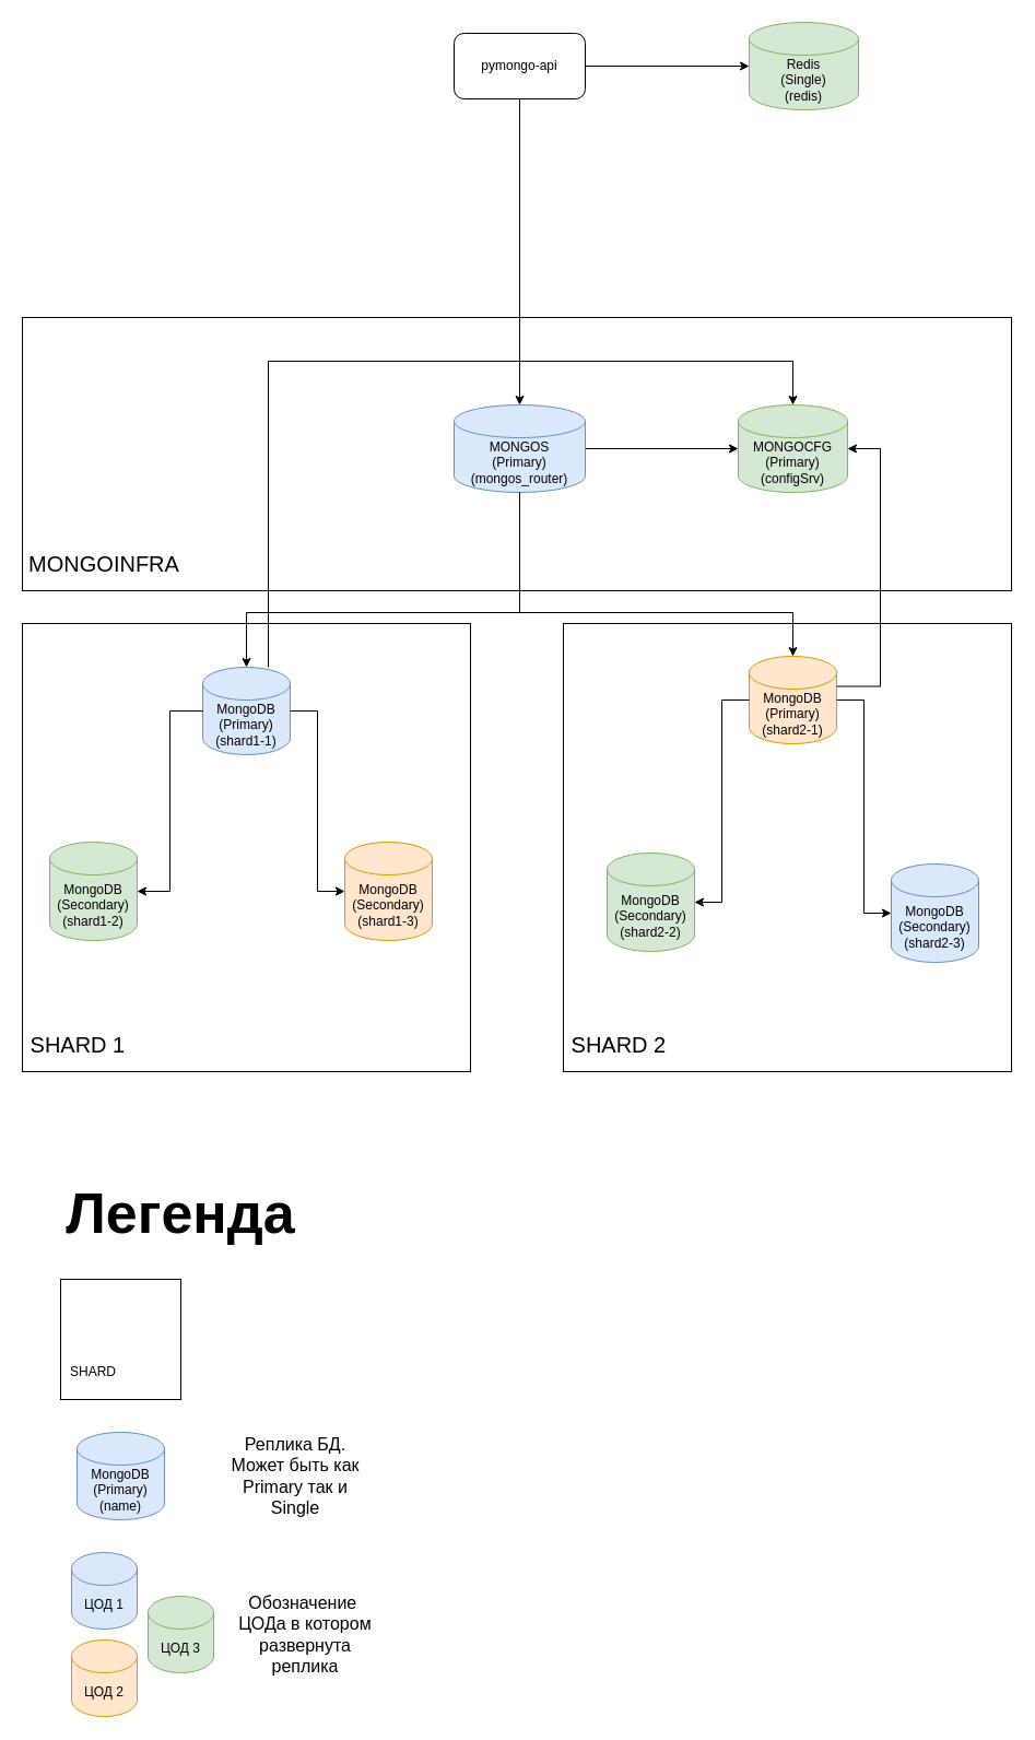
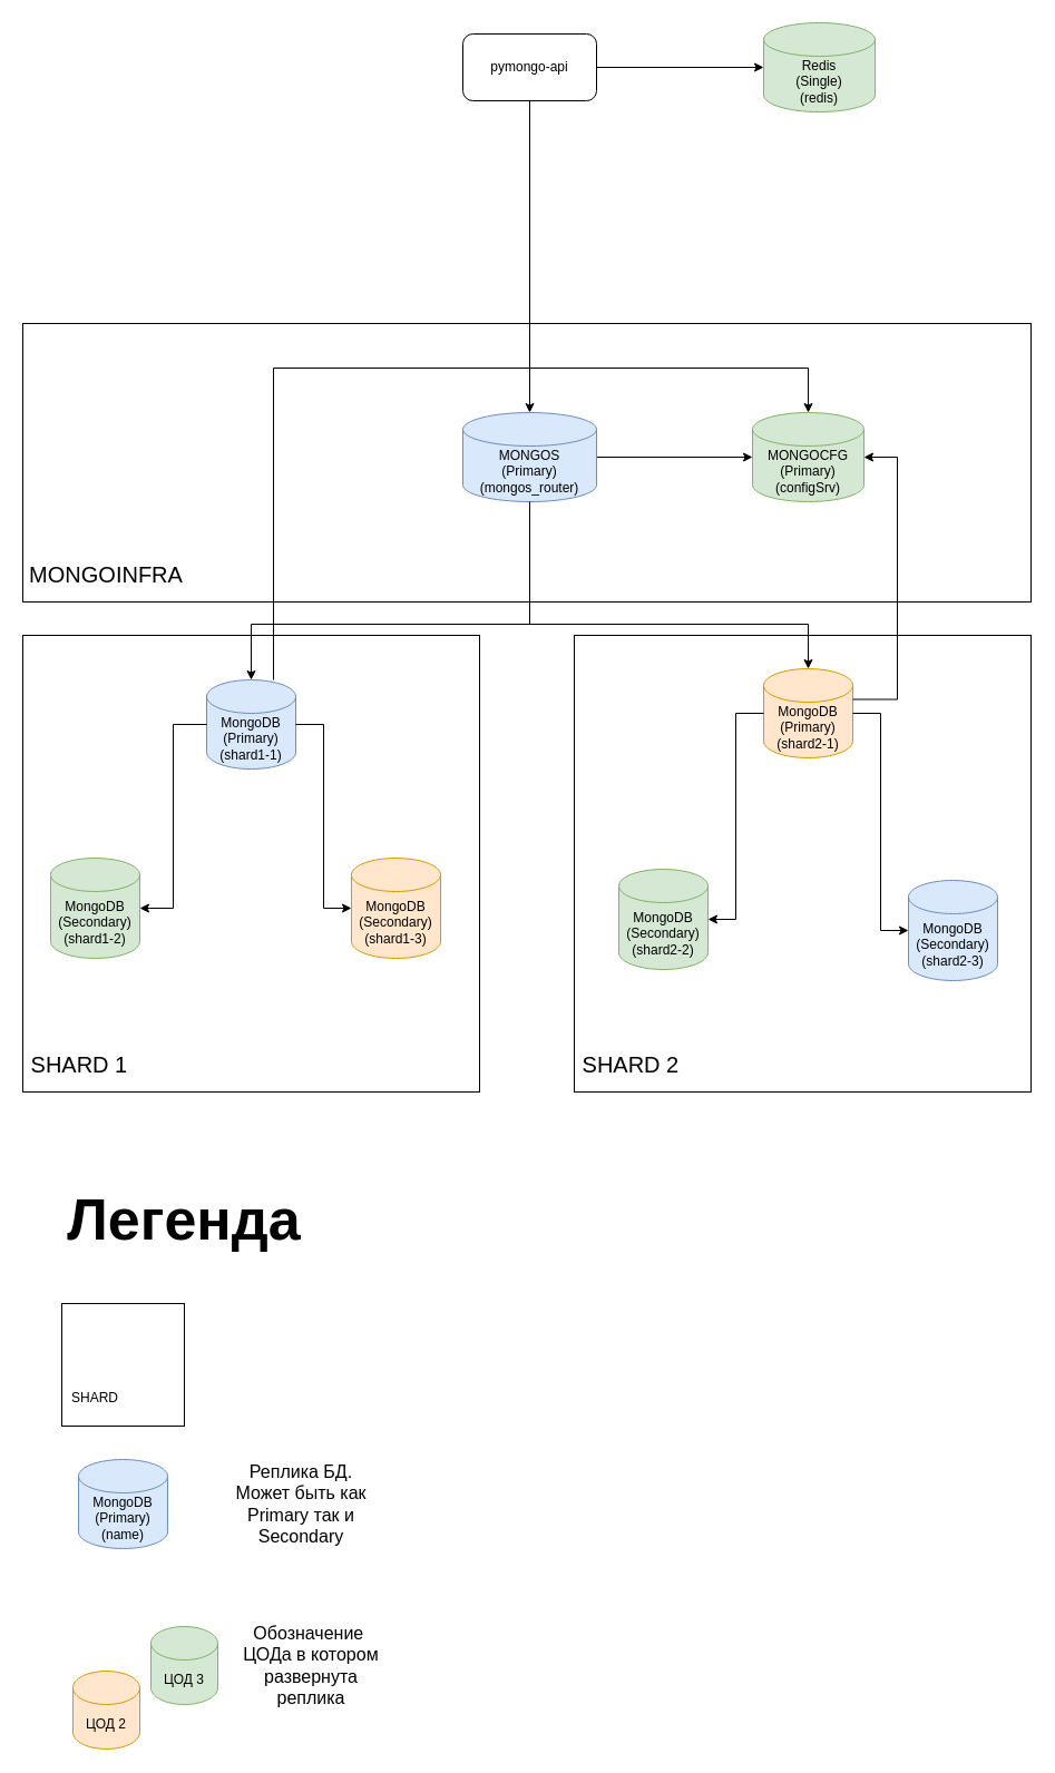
- <mxCell id="22" value="&lt;font style=&quot;font-size: 52px;&quot;&gt;&lt;b&gt;Легенда&lt;/b&gt;&lt;/font&gt;" style="text;html=1;align=center;verticalAlign=middle;whiteSpace=wrap;rounded=0;" vertex="1" parent="1"><mxGeometry x="35" y="1050" width="260" height="120" as="geometry" /></mxCell>
+ <mxCell id="22" value="&lt;font style=&quot;font-size: 52px;&quot;&gt;&lt;b&gt;Легенда&lt;/b&gt;&lt;/font&gt;" style="text;html=1;align=center;verticalAlign=middle;whiteSpace=wrap;rounded=0;" vertex="1" parent="1"><mxGeometry x="35" y="1035" width="260" height="120" as="geometry" /></mxCell>
- <mxCell id="25" value="&lt;span style=&quot;font-size: 16px;&quot;&gt;Реплика БД. Может быть как Primary так и Single&lt;/span&gt;" style="text;html=1;align=center;verticalAlign=middle;whiteSpace=wrap;rounded=0;" vertex="1" parent="1"><mxGeometry x="200" y="1305" width="140" height="90" as="geometry" /></mxCell>
+ <mxCell id="25" value="&lt;span style=&quot;font-size: 16px;&quot;&gt;Реплика БД. Может быть как Primary так и Secondary&lt;/span&gt;" style="text;html=1;align=center;verticalAlign=middle;whiteSpace=wrap;rounded=0;" vertex="1" parent="1"><mxGeometry x="200" y="1305" width="140" height="90" as="geometry" /></mxCell>
- <mxCell id="28" value="ЦОД 1" style="shape=cylinder3;whiteSpace=wrap;html=1;boundedLbl=1;backgroundOutline=1;size=15;fillColor=#dae8fc;strokeColor=#6c8ebf;" vertex="1" parent="1"><mxGeometry x="65" y="1420" width="60" height="70" as="geometry" /></mxCell>
